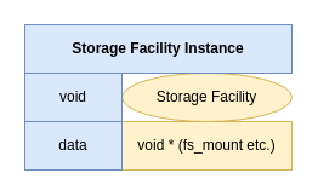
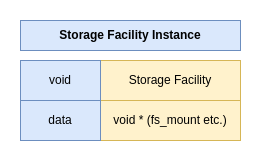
- <mxCell id="3" value="&lt;b&gt;Storage Facility Instance&lt;/b&gt;" style="rounded=0;whiteSpace=wrap;html=1;align=center;fillColor=#dae8fc;strokeColor=#6c8ebf;" parent="1" vertex="1"><mxGeometry x="20" y="20" width="220" height="40" as="geometry" /></mxCell>
+ <mxCell id="3" value="&lt;b&gt;Storage Facility Instance&lt;/b&gt;" style="rounded=0;whiteSpace=wrap;html=1;align=center;fillColor=#dae8fc;strokeColor=#6c8ebf;" parent="1" vertex="1"><mxGeometry x="20" y="20" width="220" height="30" as="geometry" /></mxCell>
- <mxCell id="2" value="Storage Facility" style="ellipse;whiteSpace=wrap;html=1;fillColor=#fff2cc;strokeColor=#d6b656;" parent="1" vertex="1"><mxGeometry x="100" y="60" width="140" height="40" as="geometry" /></mxCell>
+ <mxCell id="2" value="Storage Facility" style="rounded=0;whiteSpace=wrap;html=1;fillColor=#fff2cc;strokeColor=#d6b656;" parent="1" vertex="1"><mxGeometry x="100" y="60" width="140" height="40" as="geometry" /></mxCell>
